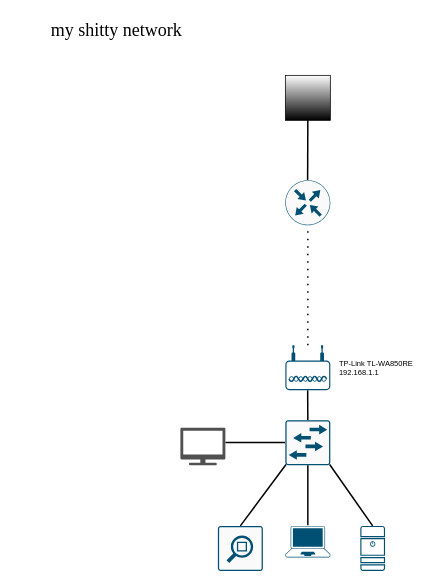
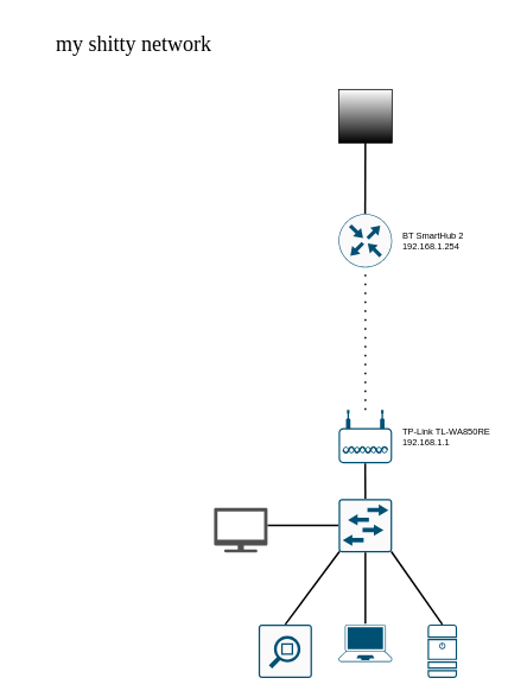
- <mxCell id="2" value="my shitty network" style="text;html=1;align=center;verticalAlign=middle;whiteSpace=wrap;rounded=0;horizontal=1;fontSize=24;labelBackgroundColor=none;fillColor=default;labelBorderColor=none;textShadow=0;fontFamily=Comic Sans MS;" vertex="1" parent="1"><mxGeometry x="25" y="10" width="260" height="60" as="geometry" /></mxCell>
+ <mxCell id="2" value="my shitty network" style="text;html=1;align=center;verticalAlign=middle;whiteSpace=wrap;rounded=0;horizontal=1;fontSize=24;labelBackgroundColor=none;fillColor=default;labelBorderColor=none;textShadow=0;fontFamily=Comic Sans MS;" vertex="1" parent="1"><mxGeometry x="20" y="20" width="260" height="60" as="geometry" /></mxCell>
+ <mxCell id="10" value="BT SmartHub 2&lt;div&gt;192.168.1.254&lt;/div&gt;" style="text;html=1;align=left;verticalAlign=middle;whiteSpace=wrap;rounded=0;fontSize=10;" vertex="1" parent="8"><mxGeometry x="70" y="17.5" width="80" height="25" as="geometry" /></mxCell>
